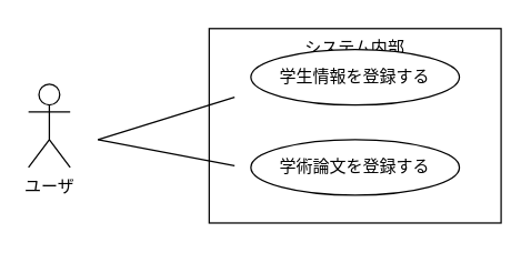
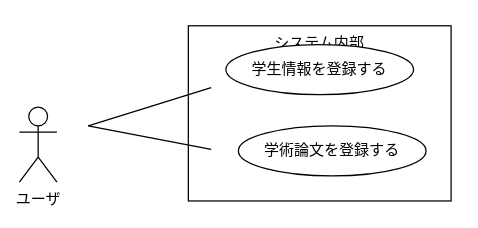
- <mxCell id="3" value="ユーザ" style="shape=umlActor;verticalLabelPosition=bottom;verticalAlign=top;html=1;outlineConnect=0;" vertex="1" parent="1"><mxGeometry x="20" y="60" width="30" height="60" as="geometry" /></mxCell>
+ <mxCell id="3" value="ユーザ" style="shape=umlActor;verticalLabelPosition=bottom;verticalAlign=top;html=1;outlineConnect=0;" vertex="1" parent="1"><mxGeometry x="15" y="85" width="30" height="60" as="geometry" /></mxCell>
- <mxCell id="5" value="学術論文を登録する" style="ellipse;whiteSpace=wrap;html=1;" vertex="1" parent="1"><mxGeometry x="180" y="100" width="150" height="40" as="geometry" /></mxCell>
+ <mxCell id="5" value="学術論文を登録する" style="ellipse;whiteSpace=wrap;html=1;" vertex="1" parent="1"><mxGeometry x="190" y="100" width="150" height="40" as="geometry" /></mxCell>
